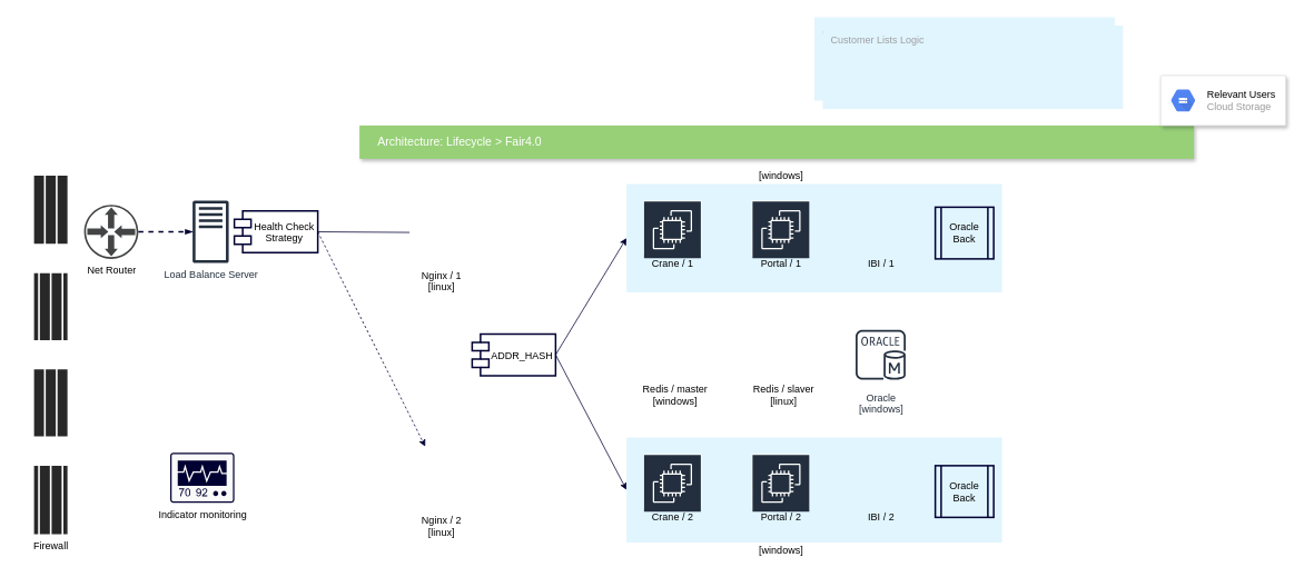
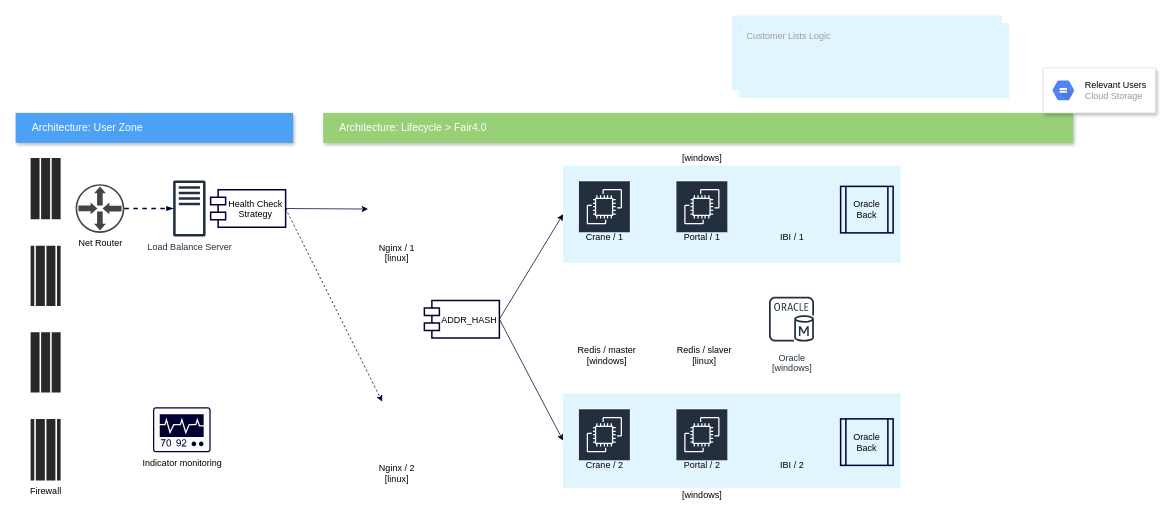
+ <mxCell id="6" value="Architecture: User Zone&amp;nbsp;" style="fillColor=#4DA1F5;strokeColor=none;shadow=1;gradientColor=none;fontSize=14;align=left;spacingLeft=20;fontColor=#ffffff;html=1;" vertex="1" parent="1"><mxGeometry x="20" y="150" width="370" height="40" as="geometry" /></mxCell>
- <mxCell id="14" style="rounded=0;orthogonalLoop=1;jettySize=auto;html=1;strokeColor=#000033;exitX=1;exitY=0.5;exitDx=0;exitDy=0;endArrow=none;" edge="1" parent="1" source="16" target="12"><mxGeometry relative="1" as="geometry" /></mxCell>
+ <mxCell id="14" style="rounded=0;orthogonalLoop=1;jettySize=auto;html=1;strokeColor=#000033;exitX=1;exitY=0.5;exitDx=0;exitDy=0;" edge="1" parent="1" source="16" target="12"><mxGeometry relative="1" as="geometry" /></mxCell>
